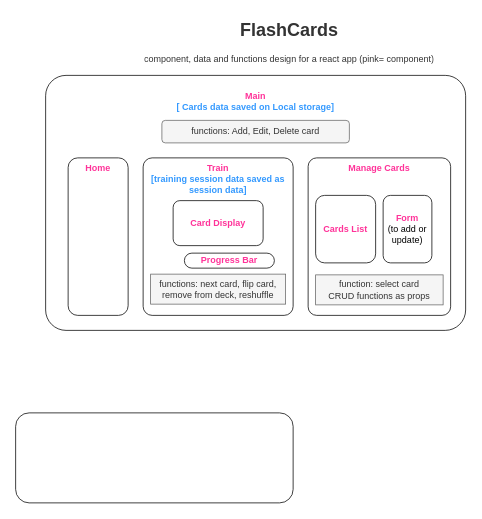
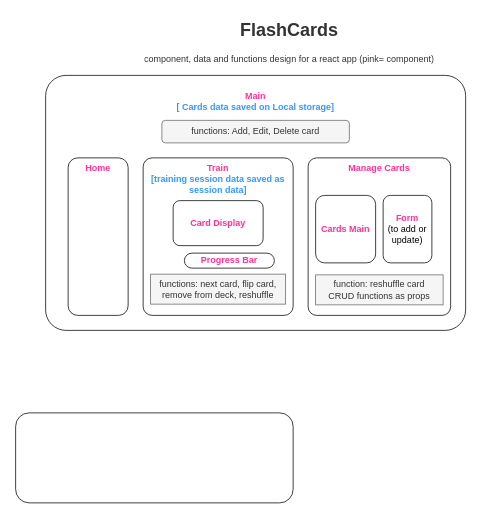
- <mxCell id="10" value="&lt;b&gt;&lt;font color=&quot;#ff3399&quot;&gt;Cards List&lt;/font&gt;&lt;/b&gt;" style="rounded=1;whiteSpace=wrap;html=1;" vertex="1" parent="1"><mxGeometry x="420" y="260" width="80" height="90" as="geometry" /></mxCell>
+ <mxCell id="10" value="&lt;b&gt;&lt;font color=&quot;#ff3399&quot;&gt;Cards Main&lt;/font&gt;&lt;/b&gt;" style="rounded=1;whiteSpace=wrap;html=1;" vertex="1" parent="1"><mxGeometry x="420" y="260" width="80" height="90" as="geometry" /></mxCell>
- <mxCell id="9" value="function: select card&lt;br&gt;CRUD functions as props" style="rounded=0;whiteSpace=wrap;html=1;fillColor=#f5f5f5;fontColor=#333333;strokeColor=#666666;" vertex="1" parent="1"><mxGeometry x="420" y="366" width="170" height="40" as="geometry" /></mxCell>
+ <mxCell id="9" value="function: reshuffle card&lt;br&gt;CRUD functions as props" style="rounded=0;whiteSpace=wrap;html=1;fillColor=#f5f5f5;fontColor=#333333;strokeColor=#666666;" vertex="1" parent="1"><mxGeometry x="420" y="366" width="170" height="40" as="geometry" /></mxCell>
